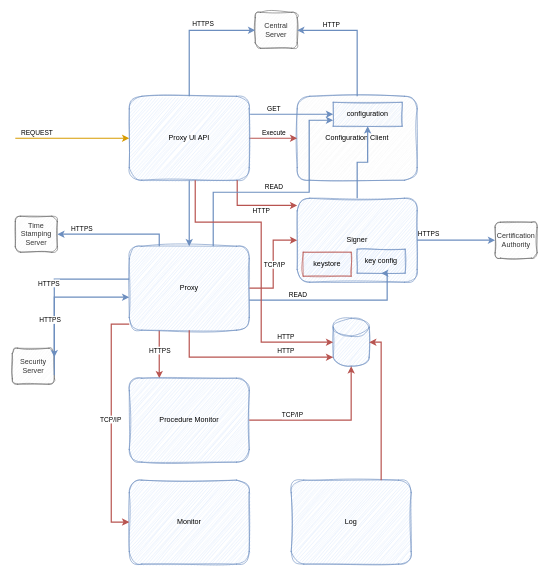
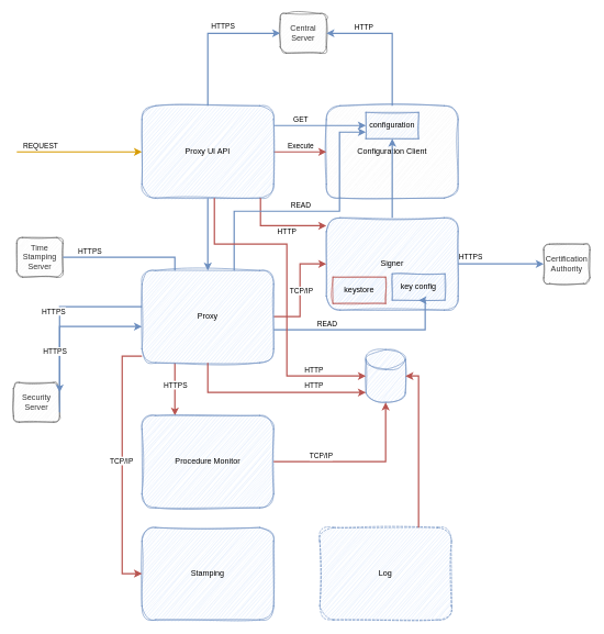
- <mxCell id="8" value="configuration" style="rounded=0;whiteSpace=wrap;html=1;fillColor=#dae8fc;strokeColor=#6c8ebf;sketch=1;curveFitting=1;jiggle=2;" parent="6" vertex="1"><mxGeometry x="60" y="10" width="115" height="40" as="geometry" /></mxCell>
+ <mxCell id="8" value="configuration" style="rounded=0;whiteSpace=wrap;html=1;fillColor=#dae8fc;strokeColor=#6c8ebf;sketch=1;curveFitting=1;jiggle=2;" parent="6" vertex="1"><mxGeometry x="60" y="10" width="80" height="40" as="geometry" /></mxCell>
- <mxCell id="39" style="edgeStyle=orthogonalEdgeStyle;rounded=0;orthogonalLoop=1;jettySize=auto;html=1;entryX=1;entryY=0.5;entryDx=0;entryDy=0;fillColor=#dae8fc;strokeColor=#6c8ebf;strokeWidth=2;" parent="1" source="43" target="4" edge="1"><mxGeometry relative="1" as="geometry"><Array as="points"><mxPoint x="265" y="390" /><mxPoint x="95" y="390" /></Array></mxGeometry></mxCell>
+ <mxCell id="39" style="edgeStyle=orthogonalEdgeStyle;rounded=0;orthogonalLoop=1;jettySize=auto;html=1;entryX=1;entryY=0.5;entryDx=0;entryDy=0;fillColor=#dae8fc;strokeColor=#6c8ebf;strokeWidth=2;endArrow=none;" parent="1" source="43" target="4" edge="1"><mxGeometry relative="1" as="geometry"><Array as="points"><mxPoint x="265" y="390" /><mxPoint x="95" y="390" /></Array></mxGeometry></mxCell>
- <mxCell id="49" value="Monitor" style="rounded=1;whiteSpace=wrap;html=1;labelPosition=center;verticalLabelPosition=middle;align=center;verticalAlign=middle;fillColor=#dae8fc;strokeColor=#6c8ebf;sketch=1;curveFitting=1;jiggle=2;" parent="1" vertex="1"><mxGeometry x="215" y="800" width="200" height="140" as="geometry" /></mxCell>
+ <mxCell id="49" value="Stamping" style="rounded=1;whiteSpace=wrap;html=1;labelPosition=center;verticalLabelPosition=middle;align=center;verticalAlign=middle;fillColor=#dae8fc;strokeColor=#6c8ebf;sketch=1;curveFitting=1;jiggle=2;" parent="1" vertex="1"><mxGeometry x="215" y="800" width="200" height="140" as="geometry" /></mxCell>
- <mxCell id="55" value="Log" style="rounded=1;whiteSpace=wrap;html=1;labelPosition=center;verticalLabelPosition=middle;align=center;verticalAlign=middle;fillColor=#dae8fc;strokeColor=#6c8ebf;sketch=1;curveFitting=1;jiggle=2;" parent="1" vertex="1"><mxGeometry x="485" y="800" width="200" height="140" as="geometry" /></mxCell>
+ <mxCell id="55" value="Log" style="rounded=1;whiteSpace=wrap;html=1;labelPosition=center;verticalLabelPosition=middle;align=center;verticalAlign=middle;fillColor=#dae8fc;strokeColor=#6c8ebf;sketch=1;curveFitting=1;jiggle=2;dashed=1;" parent="1" vertex="1"><mxGeometry x="485" y="800" width="200" height="140" as="geometry" /></mxCell>
